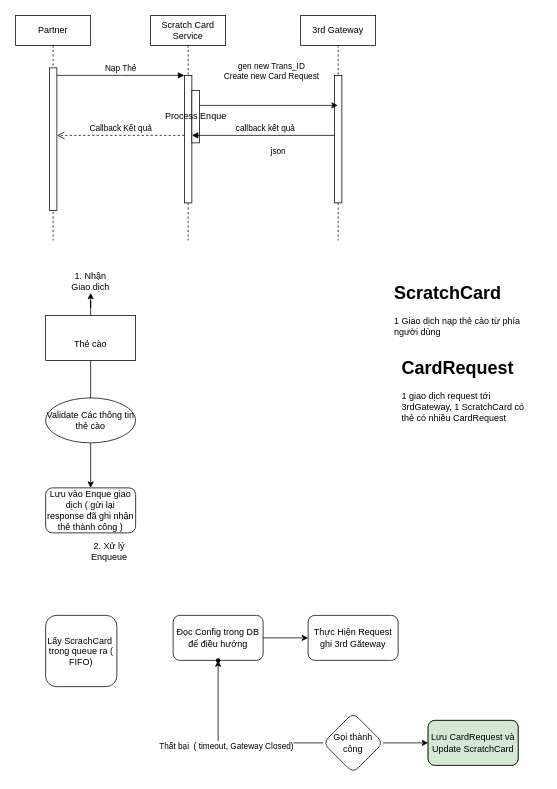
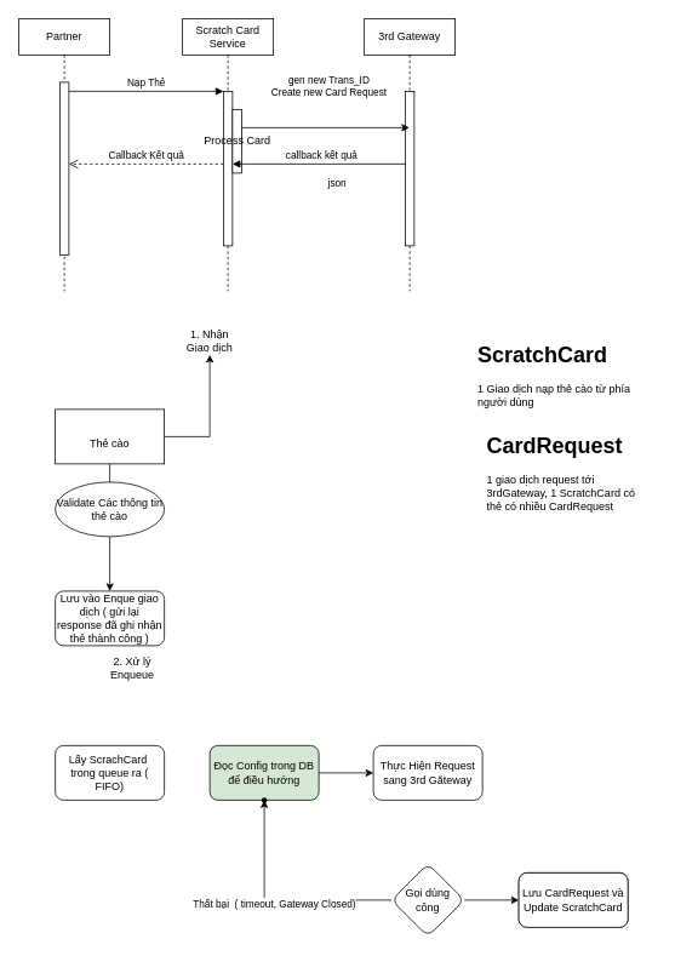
- <mxCell id="6" value="Process Enque" style="html=1;points=[];perimeter=orthogonalPerimeter;outlineConnect=0;targetShapes=umlLifeline;portConstraint=eastwest;newEdgeStyle={&quot;edgeStyle&quot;:&quot;elbowEdgeStyle&quot;,&quot;elbow&quot;:&quot;vertical&quot;,&quot;curved&quot;:0,&quot;rounded&quot;:0};" parent="4" vertex="1"><mxGeometry x="55" y="100" width="10" height="70" as="geometry" /></mxCell>
+ <mxCell id="6" value="Process Card" style="html=1;points=[];perimeter=orthogonalPerimeter;outlineConnect=0;targetShapes=umlLifeline;portConstraint=eastwest;newEdgeStyle={&quot;edgeStyle&quot;:&quot;elbowEdgeStyle&quot;,&quot;elbow&quot;:&quot;vertical&quot;,&quot;curved&quot;:0,&quot;rounded&quot;:0};" parent="4" vertex="1"><mxGeometry x="55" y="100" width="10" height="70" as="geometry" /></mxCell>
- <mxCell id="22" value="1. Nhận Giao dịch" style="text;html=1;strokeColor=none;fillColor=none;align=center;verticalAlign=middle;whiteSpace=wrap;rounded=0;" parent="1" vertex="1"><mxGeometry x="90" y="360" width="60" height="30" as="geometry" /></mxCell>
+ <mxCell id="22" value="1. Nhận Giao dịch" style="text;html=1;strokeColor=none;fillColor=none;align=center;verticalAlign=middle;whiteSpace=wrap;rounded=0;" parent="1" vertex="1"><mxGeometry x="200" y="360" width="60" height="30" as="geometry" /></mxCell>
- <mxCell id="17" value="&lt;div&gt;&amp;nbsp;&lt;br&gt;&lt;/div&gt;&lt;div&gt;Thẻ cào&lt;/div&gt;" style="rounded=0;whiteSpace=wrap;html=1;" parent="1" vertex="1"><mxGeometry x="60" y="420" width="120" height="60" as="geometry" /></mxCell>
+ <mxCell id="17" value="&lt;div&gt;&amp;nbsp;&lt;br&gt;&lt;/div&gt;&lt;div&gt;Thẻ cào&lt;/div&gt;" style="rounded=0;whiteSpace=wrap;html=1;" parent="1" vertex="1"><mxGeometry x="60" y="450" width="120" height="60" as="geometry" /></mxCell>
- <mxCell id="26" value="Đọc Config trong DB để điều hướng " style="rounded=1;whiteSpace=wrap;html=1;" parent="1" vertex="1"><mxGeometry x="230" y="820" width="120" height="60" as="geometry" /></mxCell>
+ <mxCell id="26" value="Đọc Config trong DB để điều hướng " style="rounded=1;whiteSpace=wrap;html=1;fillColor=#d5e8d4;" parent="1" vertex="1"><mxGeometry x="230" y="820" width="120" height="60" as="geometry" /></mxCell>
- <mxCell id="27" value="Thực Hiện Request ghi 3rd Găteway" style="rounded=1;whiteSpace=wrap;html=1;" parent="1" vertex="1"><mxGeometry x="410" y="820" width="120" height="60" as="geometry" /></mxCell>
+ <mxCell id="27" value="Thực Hiện Request sang 3rd Găteway" style="rounded=1;whiteSpace=wrap;html=1;" parent="1" vertex="1"><mxGeometry x="410" y="820" width="120" height="60" as="geometry" /></mxCell>
- <mxCell id="24" value="Lấy ScrachCard&amp;nbsp; trong queue ra ( FIFO)" style="rounded=1;whiteSpace=wrap;html=1;" parent="1" vertex="1"><mxGeometry x="60" y="820" width="95" height="95" as="geometry" /></mxCell>
+ <mxCell id="24" value="Lấy ScrachCard&amp;nbsp; trong queue ra ( FIFO)" style="rounded=1;whiteSpace=wrap;html=1;" parent="1" vertex="1"><mxGeometry x="60" y="820" width="120" height="60" as="geometry" /></mxCell>
- <mxCell id="31" value="Gọi thành công" style="rhombus;whiteSpace=wrap;html=1;rounded=1;" parent="1" vertex="1"><mxGeometry x="430" y="950" width="80" height="80" as="geometry" /></mxCell>
+ <mxCell id="31" value="Gọi dùng công" style="rhombus;whiteSpace=wrap;html=1;rounded=1;" parent="1" vertex="1"><mxGeometry x="430" y="950" width="80" height="80" as="geometry" /></mxCell>
- <mxCell id="34" value="Lưu CardRequest và Update ScratchCard " style="rounded=1;whiteSpace=wrap;html=1;fillColor=#d5e8d4;" parent="1" vertex="1"><mxGeometry x="570" y="960" width="120" height="60" as="geometry" /></mxCell>
+ <mxCell id="34" value="Lưu CardRequest và Update ScratchCard " style="rounded=1;whiteSpace=wrap;html=1;" parent="1" vertex="1"><mxGeometry x="570" y="960" width="120" height="60" as="geometry" /></mxCell>
